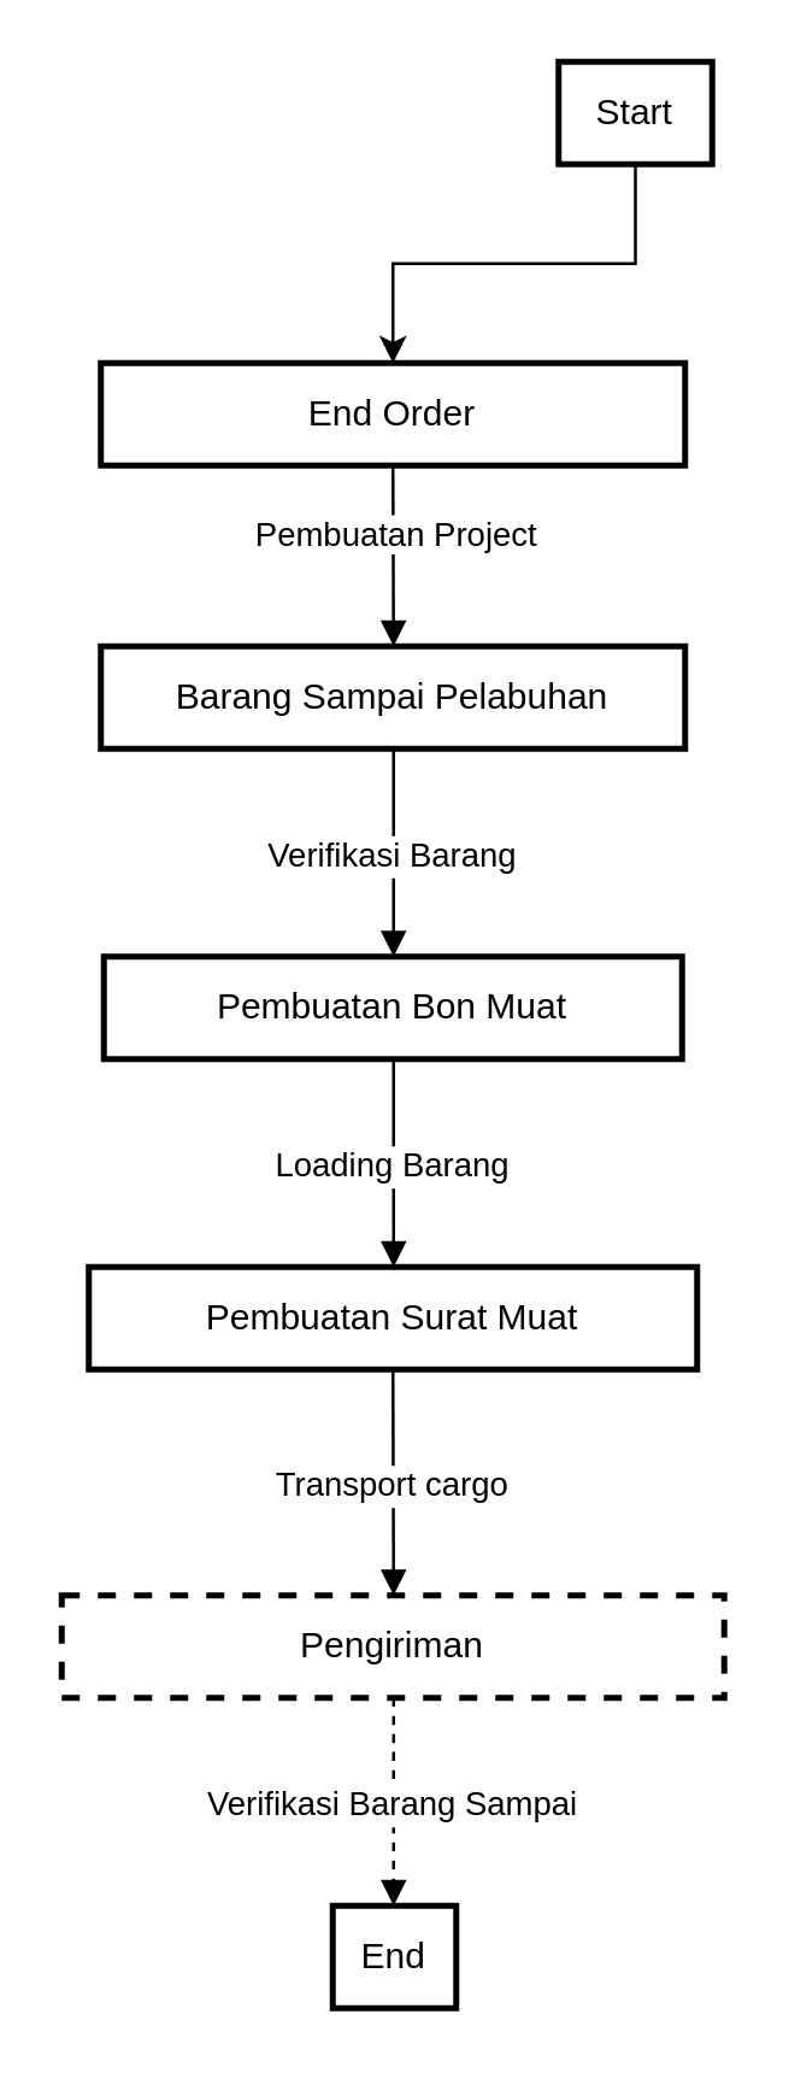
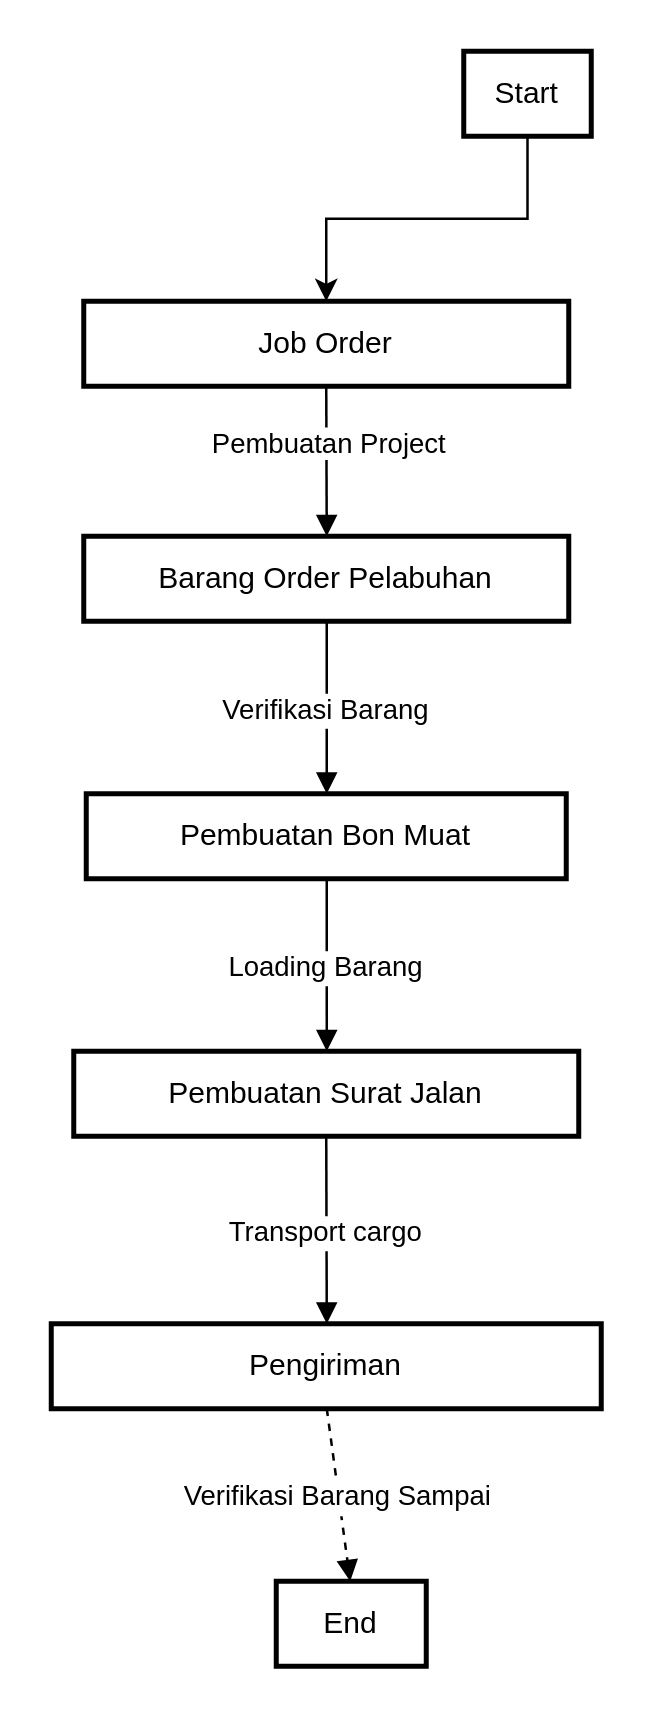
- <mxCell id="15" value="End Order" style="whiteSpace=wrap;strokeWidth=2;" vertex="1" parent="1"><mxGeometry x="33" y="120" width="194" height="34" as="geometry" /></mxCell>
+ <mxCell id="15" value="Job Order" style="whiteSpace=wrap;strokeWidth=2;" vertex="1" parent="1"><mxGeometry x="33" y="120" width="194" height="34" as="geometry" /></mxCell>
- <mxCell id="4" value="Barang Sampai Pelabuhan" style="whiteSpace=wrap;strokeWidth=2;" parent="1" vertex="1"><mxGeometry x="33" y="214" width="194" height="34" as="geometry" /></mxCell>
+ <mxCell id="4" value="Barang Order Pelabuhan" style="whiteSpace=wrap;strokeWidth=2;" parent="1" vertex="1"><mxGeometry x="33" y="214" width="194" height="34" as="geometry" /></mxCell>
- <mxCell id="6" value="Pembuatan Surat Muat" style="whiteSpace=wrap;strokeWidth=2;" parent="1" vertex="1"><mxGeometry x="29" y="420" width="202" height="34" as="geometry" /></mxCell>
+ <mxCell id="6" value="Pembuatan Surat Jalan" style="whiteSpace=wrap;strokeWidth=2;" parent="1" vertex="1"><mxGeometry x="29" y="420" width="202" height="34" as="geometry" /></mxCell>
- <mxCell id="7" value="Pengiriman" style="whiteSpace=wrap;strokeWidth=2;dashed=1;" parent="1" vertex="1"><mxGeometry y="529" width="220" height="34" as="geometry" x="20" /></mxCell>
+ <mxCell id="7" value="Pengiriman" style="whiteSpace=wrap;strokeWidth=2;" parent="1" vertex="1"><mxGeometry y="529" width="220" height="34" as="geometry" x="20" /></mxCell>
- <mxCell id="8" value="End" style="whiteSpace=wrap;strokeWidth=2;" parent="1" vertex="1"><mxGeometry x="110" y="632" width="41" height="34" as="geometry" /></mxCell>
+ <mxCell id="8" value="End" style="whiteSpace=wrap;strokeWidth=2;" parent="1" vertex="1"><mxGeometry x="110" y="632" width="60" height="34" as="geometry" /></mxCell>
